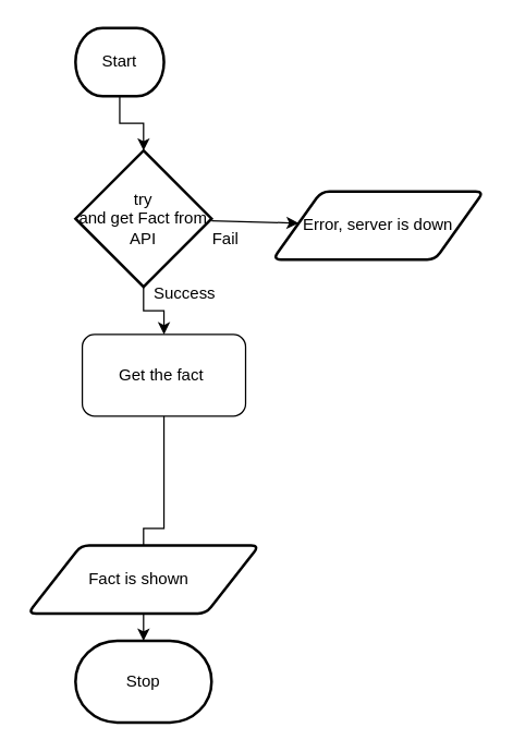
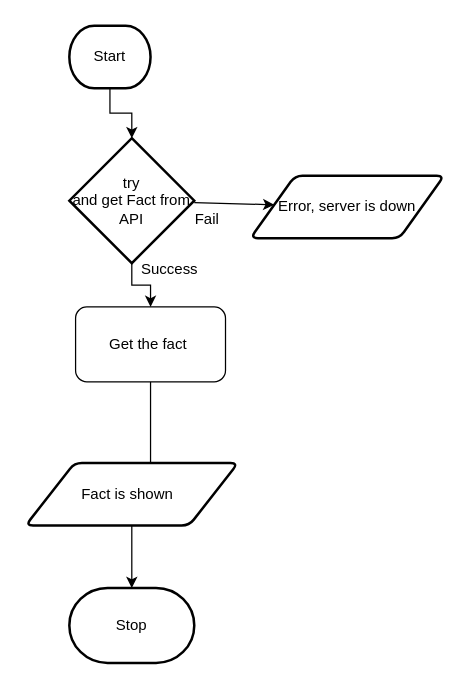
- <mxCell id="13" value="&lt;div&gt;Fact is shown&amp;nbsp;&amp;nbsp;&lt;/div&gt;" style="shape=parallelogram;html=1;strokeWidth=2;perimeter=parallelogramPerimeter;whiteSpace=wrap;rounded=1;arcSize=12;size=0.23;" vertex="1" parent="1"><mxGeometry x="20" y="400" width="170" height="50" as="geometry" /></mxCell>
+ <mxCell id="13" value="&lt;div&gt;Fact is shown&amp;nbsp;&amp;nbsp;&lt;/div&gt;" style="shape=parallelogram;html=1;strokeWidth=2;perimeter=parallelogramPerimeter;whiteSpace=wrap;rounded=1;arcSize=12;size=0.23;" vertex="1" parent="1"><mxGeometry x="20" y="370" width="170" height="50" as="geometry" /></mxCell>
